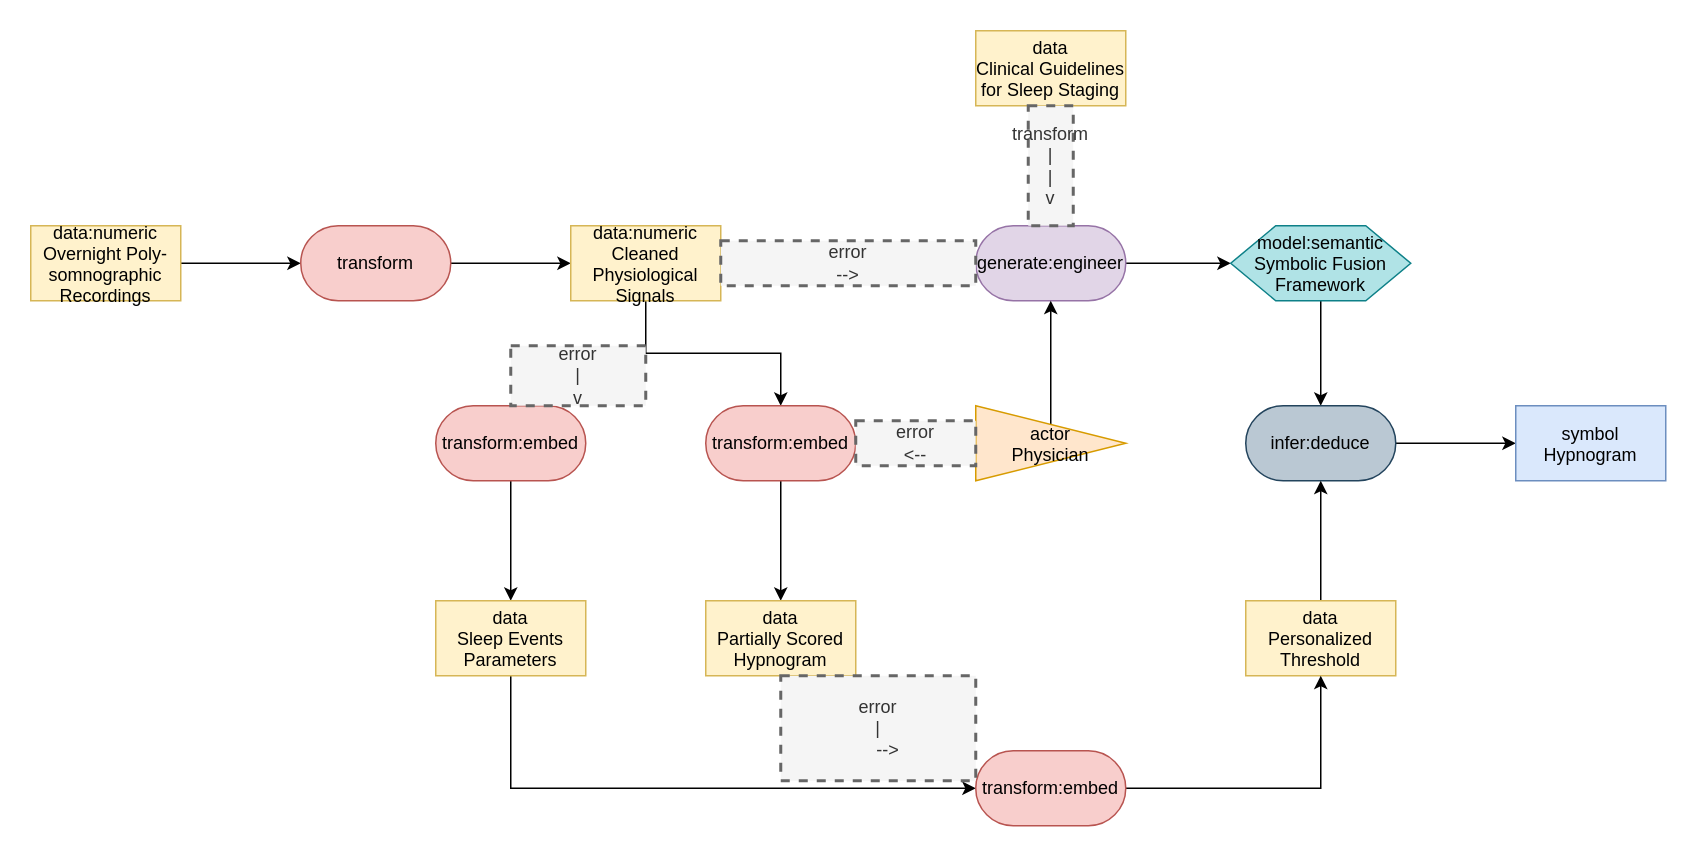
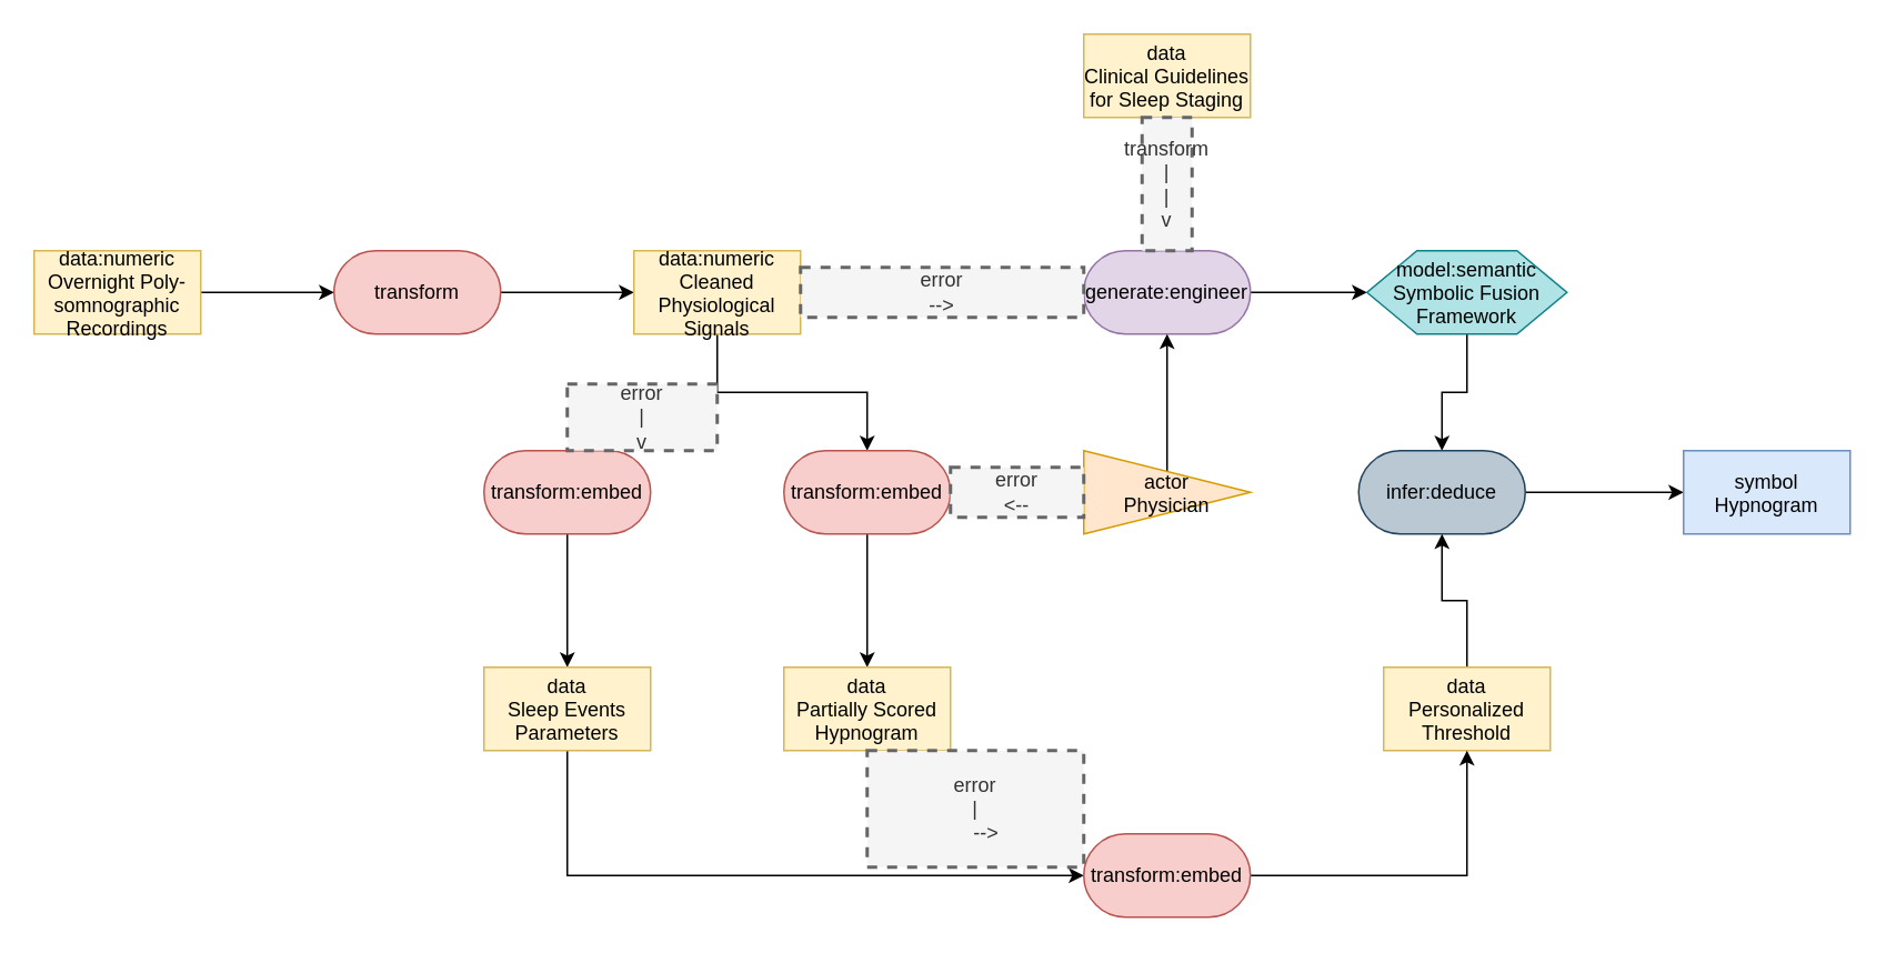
- <mxCell id="18" value="infer:deduce" style="rounded=1;whiteSpace=wrap;html=1;arcSize=50;fillColor=#bac8d3;strokeColor=#23445d;" name="infer:deduce" vertex="1" parent="1"><mxGeometry x="830" y="270" width="100" height="50" as="geometry" /></mxCell>
+ <mxCell id="18" value="infer:deduce" style="rounded=1;whiteSpace=wrap;html=1;arcSize=50;fillColor=#bac8d3;strokeColor=#23445d;" name="infer:deduce" vertex="1" parent="1"><mxGeometry x="815" y="270" width="100" height="50" as="geometry" /></mxCell>
